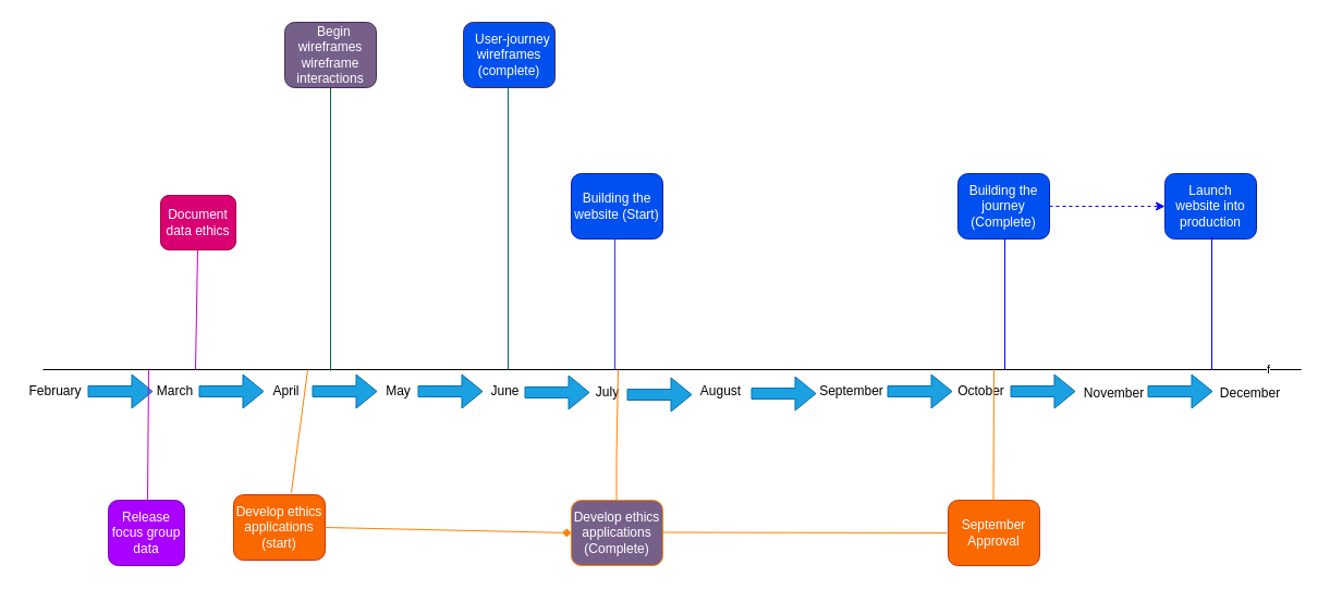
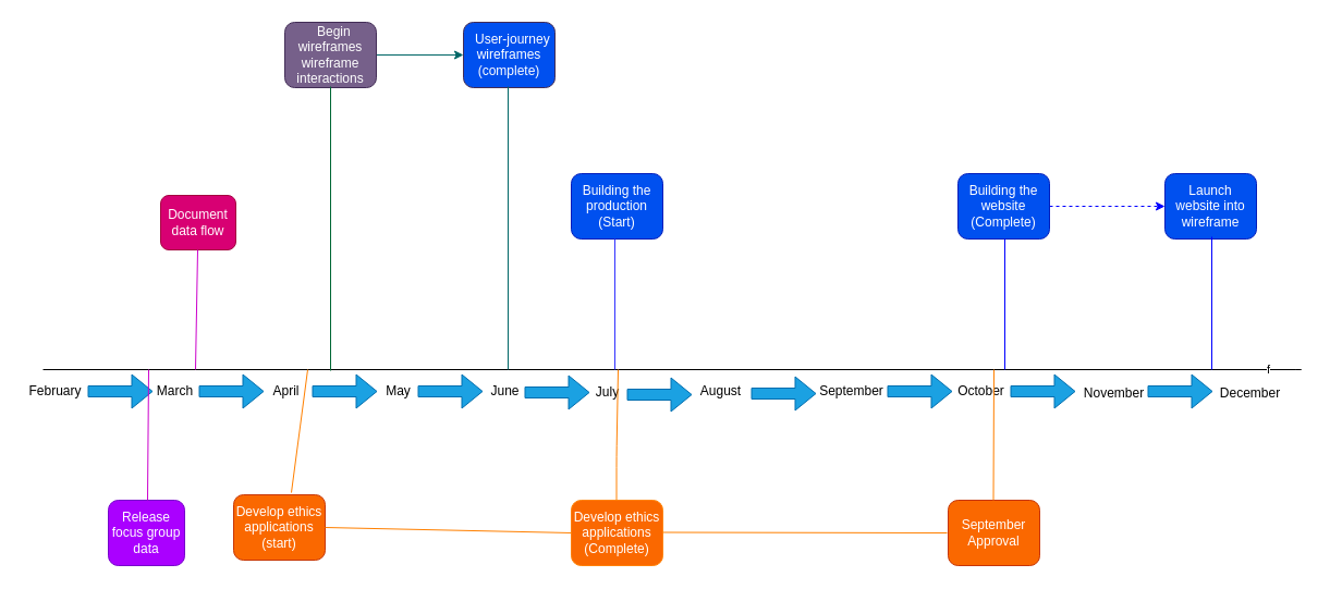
+ <mxCell id="29" value="" parent="1" style="edgeStyle=orthogonalEdgeStyle;rounded=0;orthogonalLoop=1;jettySize=auto;html=1;strokeColor=#006666;" edge="1" source="30" target="28"><mxGeometry as="geometry" relative="1" /></mxCell>
- <mxCell id="35" value="Building the website (Start)" parent="1" style="rounded=1;whiteSpace=wrap;html=1;fillColor=#0050ef;strokeColor=#001DBC;fontColor=#ffffff;" vertex="1"><mxGeometry as="geometry" height="60" width="84" y="159" x="524" /></mxCell>
+ <mxCell id="35" value="Building the production (Start)" parent="1" style="rounded=1;whiteSpace=wrap;html=1;fillColor=#0050ef;strokeColor=#001DBC;fontColor=#ffffff;" vertex="1"><mxGeometry as="geometry" height="60" width="84" y="159" x="524" /></mxCell>
- <mxCell id="37" value="Building the journey (Complete)" parent="1" style="rounded=1;whiteSpace=wrap;html=1;fillColor=#0050ef;strokeColor=#001DBC;fontColor=#ffffff;" vertex="1"><mxGeometry as="geometry" height="60" width="84" y="159" x="879" /></mxCell>
+ <mxCell id="37" value="Building the website (Complete)" parent="1" style="rounded=1;whiteSpace=wrap;html=1;fillColor=#0050ef;strokeColor=#001DBC;fontColor=#ffffff;" vertex="1"><mxGeometry as="geometry" height="60" width="84" y="159" x="879" /></mxCell>
- <mxCell id="38" value="Launch website into production" parent="1" style="rounded=1;whiteSpace=wrap;html=1;fillColor=#0050ef;strokeColor=#001DBC;fontColor=#ffffff;" vertex="1"><mxGeometry as="geometry" height="60" width="84" y="159" x="1069" /></mxCell>
+ <mxCell id="38" value="Launch website into wireframe" parent="1" style="rounded=1;whiteSpace=wrap;html=1;fillColor=#0050ef;strokeColor=#001DBC;fontColor=#ffffff;" vertex="1"><mxGeometry as="geometry" height="60" width="84" y="159" x="1069" /></mxCell>
- <mxCell id="26" value="Document data ethics" parent="1" style="rounded=1;whiteSpace=wrap;html=1;fillColor=#d80073;strokeColor=#A50040;fontColor=#ffffff;" vertex="1"><mxGeometry as="geometry" height="50" width="69" y="179" x="147" /></mxCell>
+ <mxCell id="26" value="Document data flow" parent="1" style="rounded=1;whiteSpace=wrap;html=1;fillColor=#d80073;strokeColor=#A50040;fontColor=#ffffff;" vertex="1"><mxGeometry as="geometry" height="50" width="69" y="179" x="147" /></mxCell>
- <mxCell id="44" value="" parent="1" style="endArrow=diamond;html=1;strokeColor=#FF8000;entryX=0;entryY=0.5;entryDx=0;entryDy=0;exitX=1;exitY=0.5;exitDx=0;exitDy=0;" edge="1" source="32" target="33"><mxGeometry as="geometry" height="50" width="50" relative="1"><mxPoint as="sourcePoint" y="416.5" x="313" /><mxPoint as="targetPoint" y="416.5" x="473" /></mxGeometry></mxCell>
+ <mxCell id="44" value="" parent="1" style="endArrow=none;html=1;strokeColor=#FF8000;entryX=0;entryY=0.5;entryDx=0;entryDy=0;exitX=1;exitY=0.5;exitDx=0;exitDy=0;" edge="1" source="32" target="33"><mxGeometry as="geometry" height="50" width="50" relative="1"><mxPoint as="sourcePoint" y="416.5" x="313" /><mxPoint as="targetPoint" y="416.5" x="473" /></mxGeometry></mxCell>
- <mxCell id="33" value="Develop ethics applications (Complete)" parent="1" style="rounded=1;whiteSpace=wrap;html=1;fillColor=#76608a;strokeColor=#FF8000;fontColor=#ffffff;" vertex="1"><mxGeometry as="geometry" height="60" width="84" y="459" x="524" /></mxCell>
+ <mxCell id="33" value="Develop ethics applications (Complete)" parent="1" style="rounded=1;whiteSpace=wrap;html=1;fillColor=#fa6800;strokeColor=#FF8000;fontColor=#ffffff;" vertex="1"><mxGeometry as="geometry" height="60" width="84" y="459" x="524" /></mxCell>
